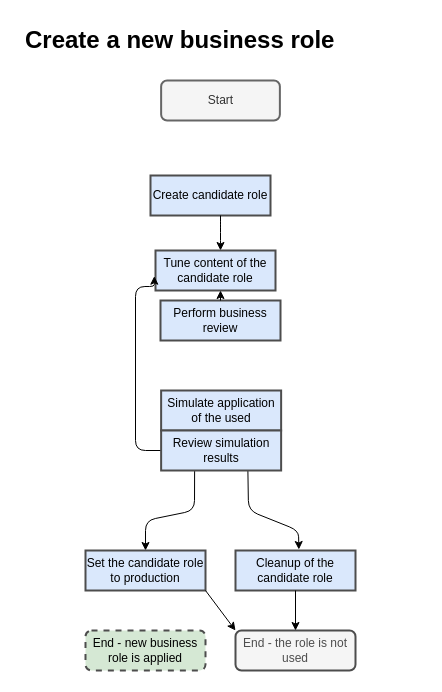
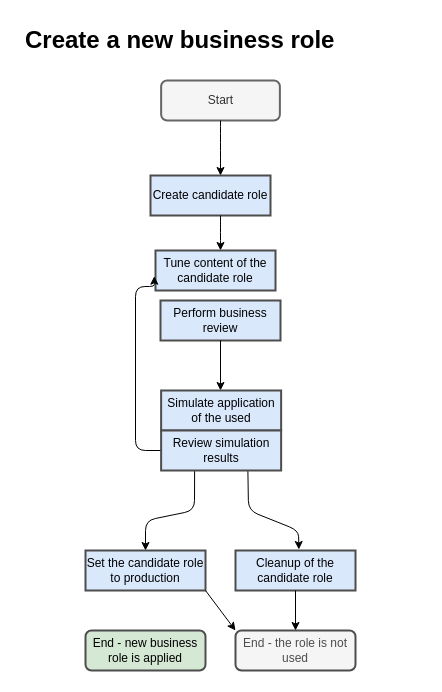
+ <mxCell id="5" value="" style="html=1;rounded=1;curved=0;sourcePerimeterSpacing=0;targetPerimeterSpacing=0;startSize=6;endSize=6;noEdgeStyle=1;orthogonal=1;" edge="1" parent="1" source="3" target="4"><mxGeometry relative="1" as="geometry"><Array as="points"><mxPoint x="220" y="132" /><mxPoint x="220" y="158" /></Array></mxGeometry></mxCell>
- <mxCell id="9" value="" style="html=1;rounded=1;sourcePerimeterSpacing=0;targetPerimeterSpacing=0;startSize=6;endSize=6;orthogonal=1;" edge="1" parent="1" source="8" target="7"><mxGeometry relative="1" as="geometry"><mxPoint x="1395" y="2550" as="sourcePoint" /><mxPoint x="220" y="390" as="targetPoint" /></mxGeometry></mxCell>
+ <mxCell id="9" value="" style="html=1;rounded=1;sourcePerimeterSpacing=0;targetPerimeterSpacing=0;startSize=6;endSize=6;orthogonal=1;" edge="1" parent="1" source="8" target="10"><mxGeometry relative="1" as="geometry"><mxPoint x="1395" y="2550" as="sourcePoint" /><mxPoint x="220" y="390" as="targetPoint" /></mxGeometry></mxCell>
- <mxCell id="14" value="End - new business role is applied" style="whiteSpace=wrap;html=1;rounded=1;strokeWidth=2;strokeColor=#4D4D4D;fillColor=#d5e8d4;dashed=1;" vertex="1" parent="1"><mxGeometry x="85" y="630" width="120" height="40" as="geometry" /></mxCell>
+ <mxCell id="14" value="End - new business role is applied" style="whiteSpace=wrap;html=1;rounded=1;strokeWidth=2;strokeColor=#4D4D4D;fillColor=#d5e8d4;" vertex="1" parent="1"><mxGeometry x="85" y="630" width="120" height="40" as="geometry" /></mxCell>
